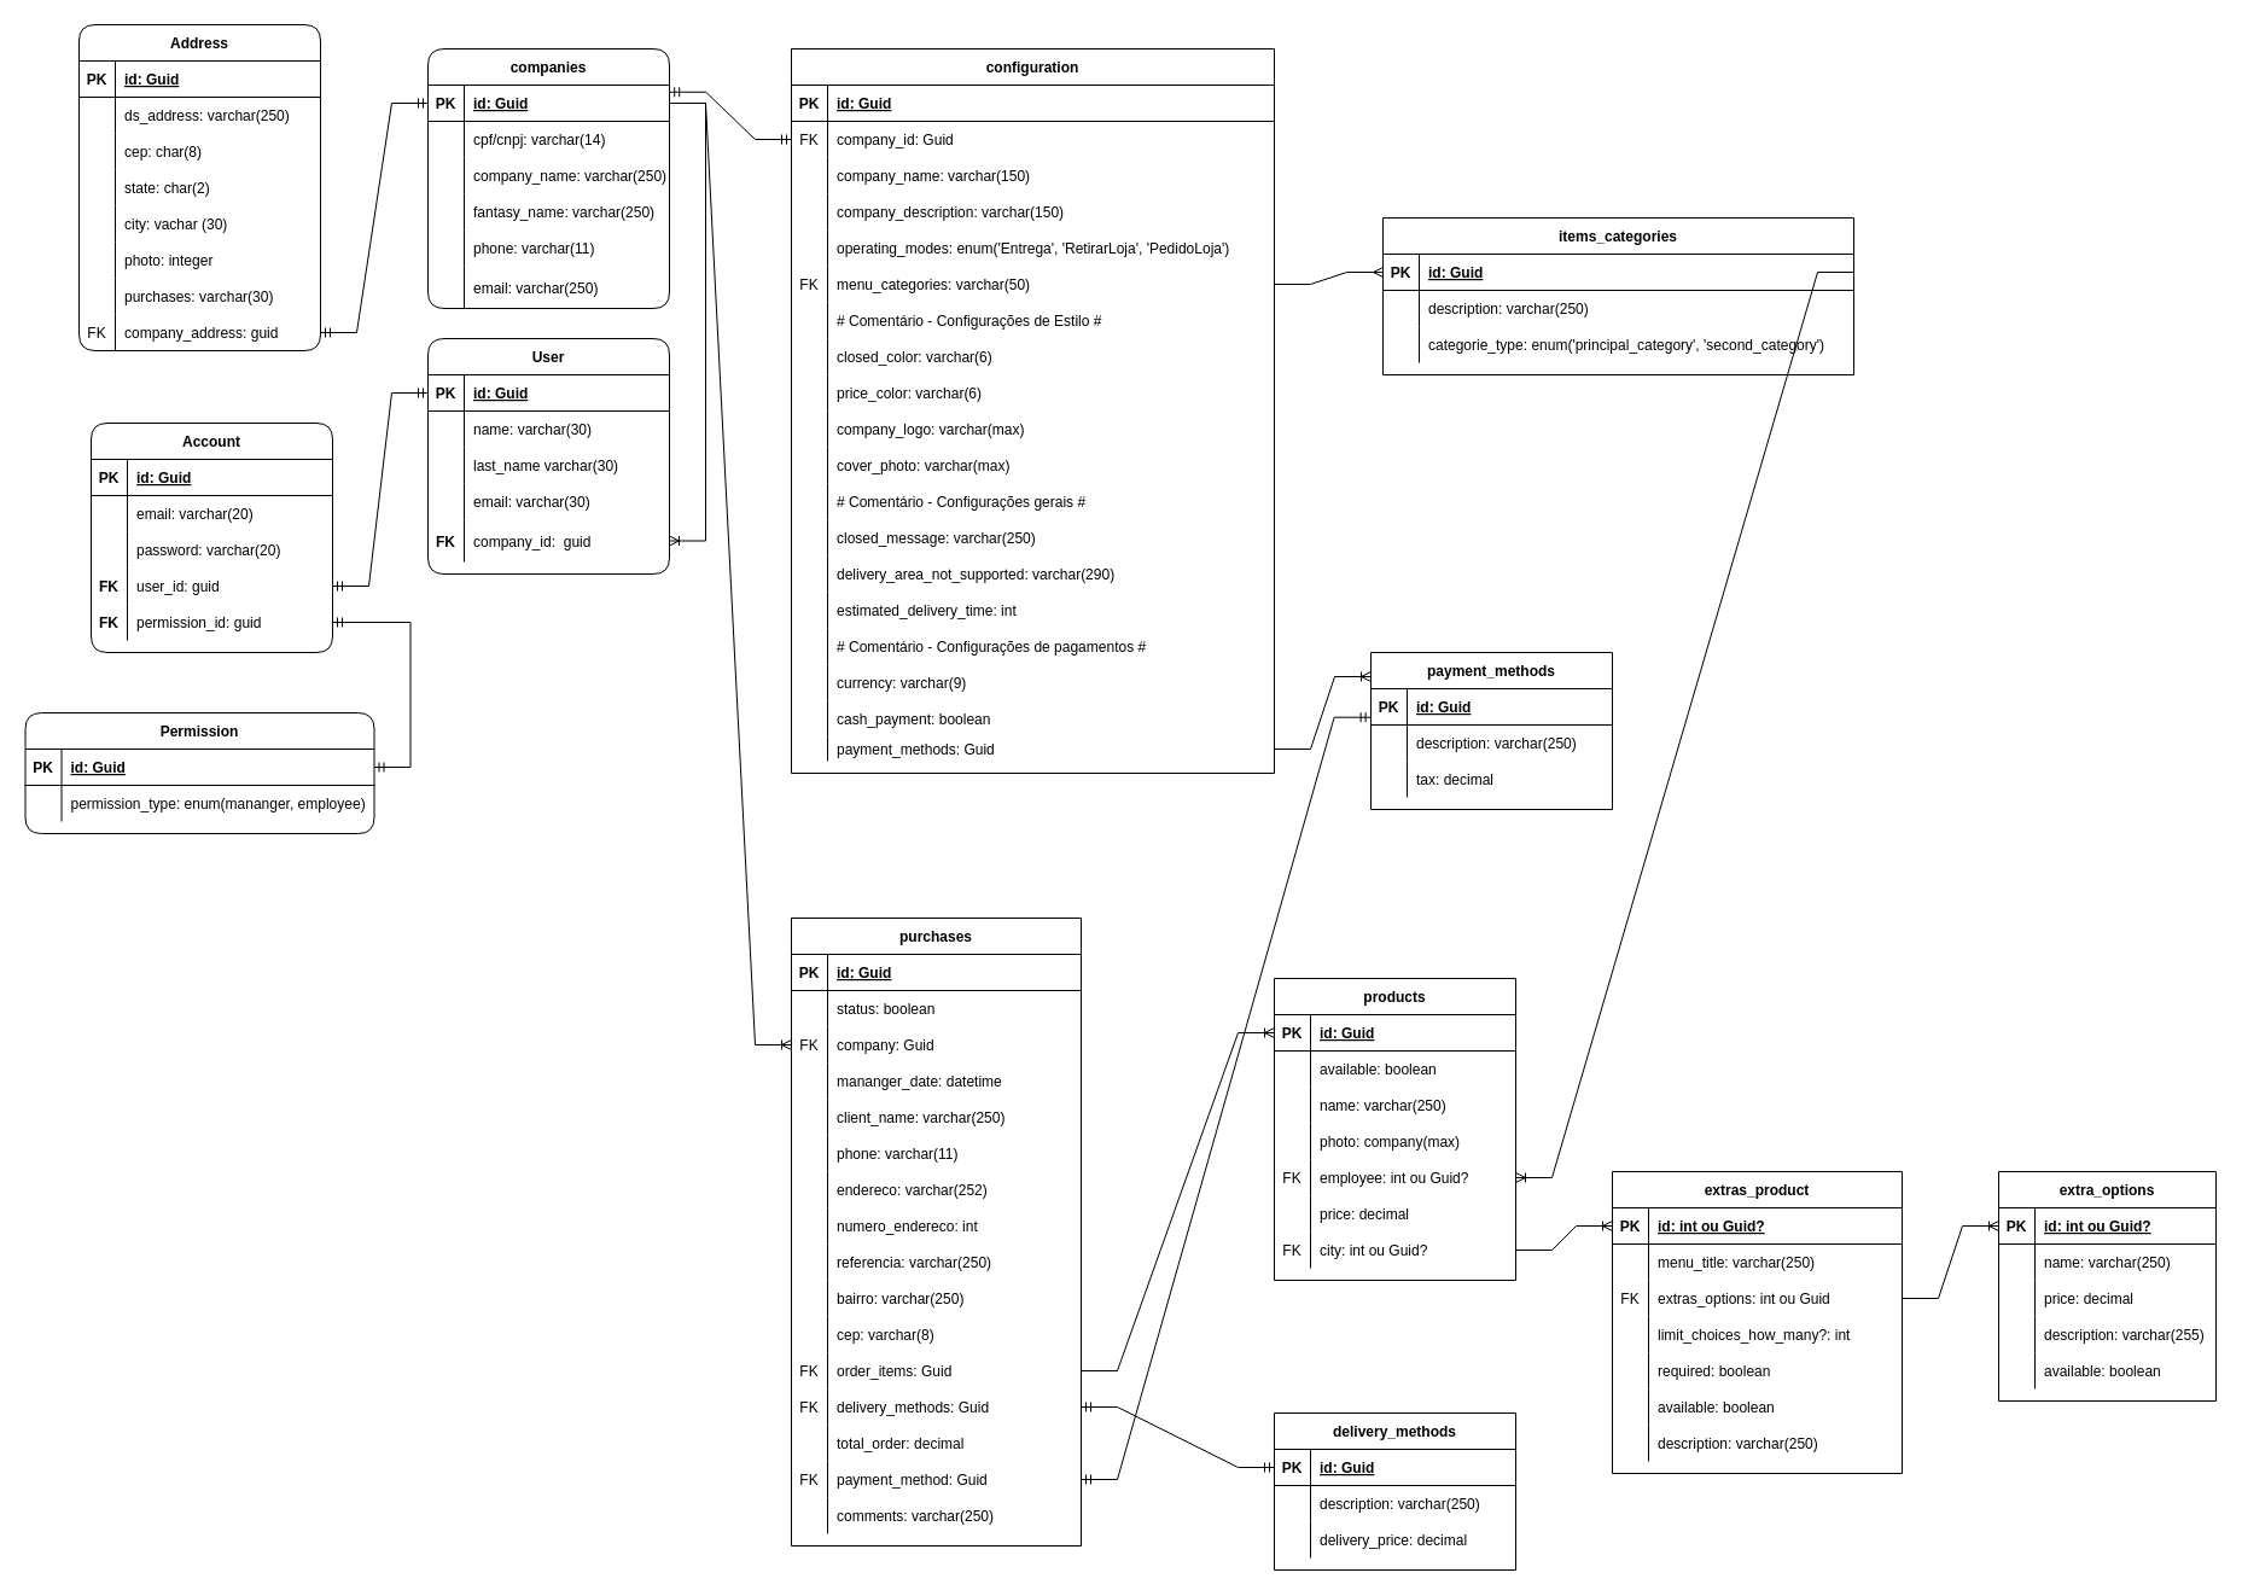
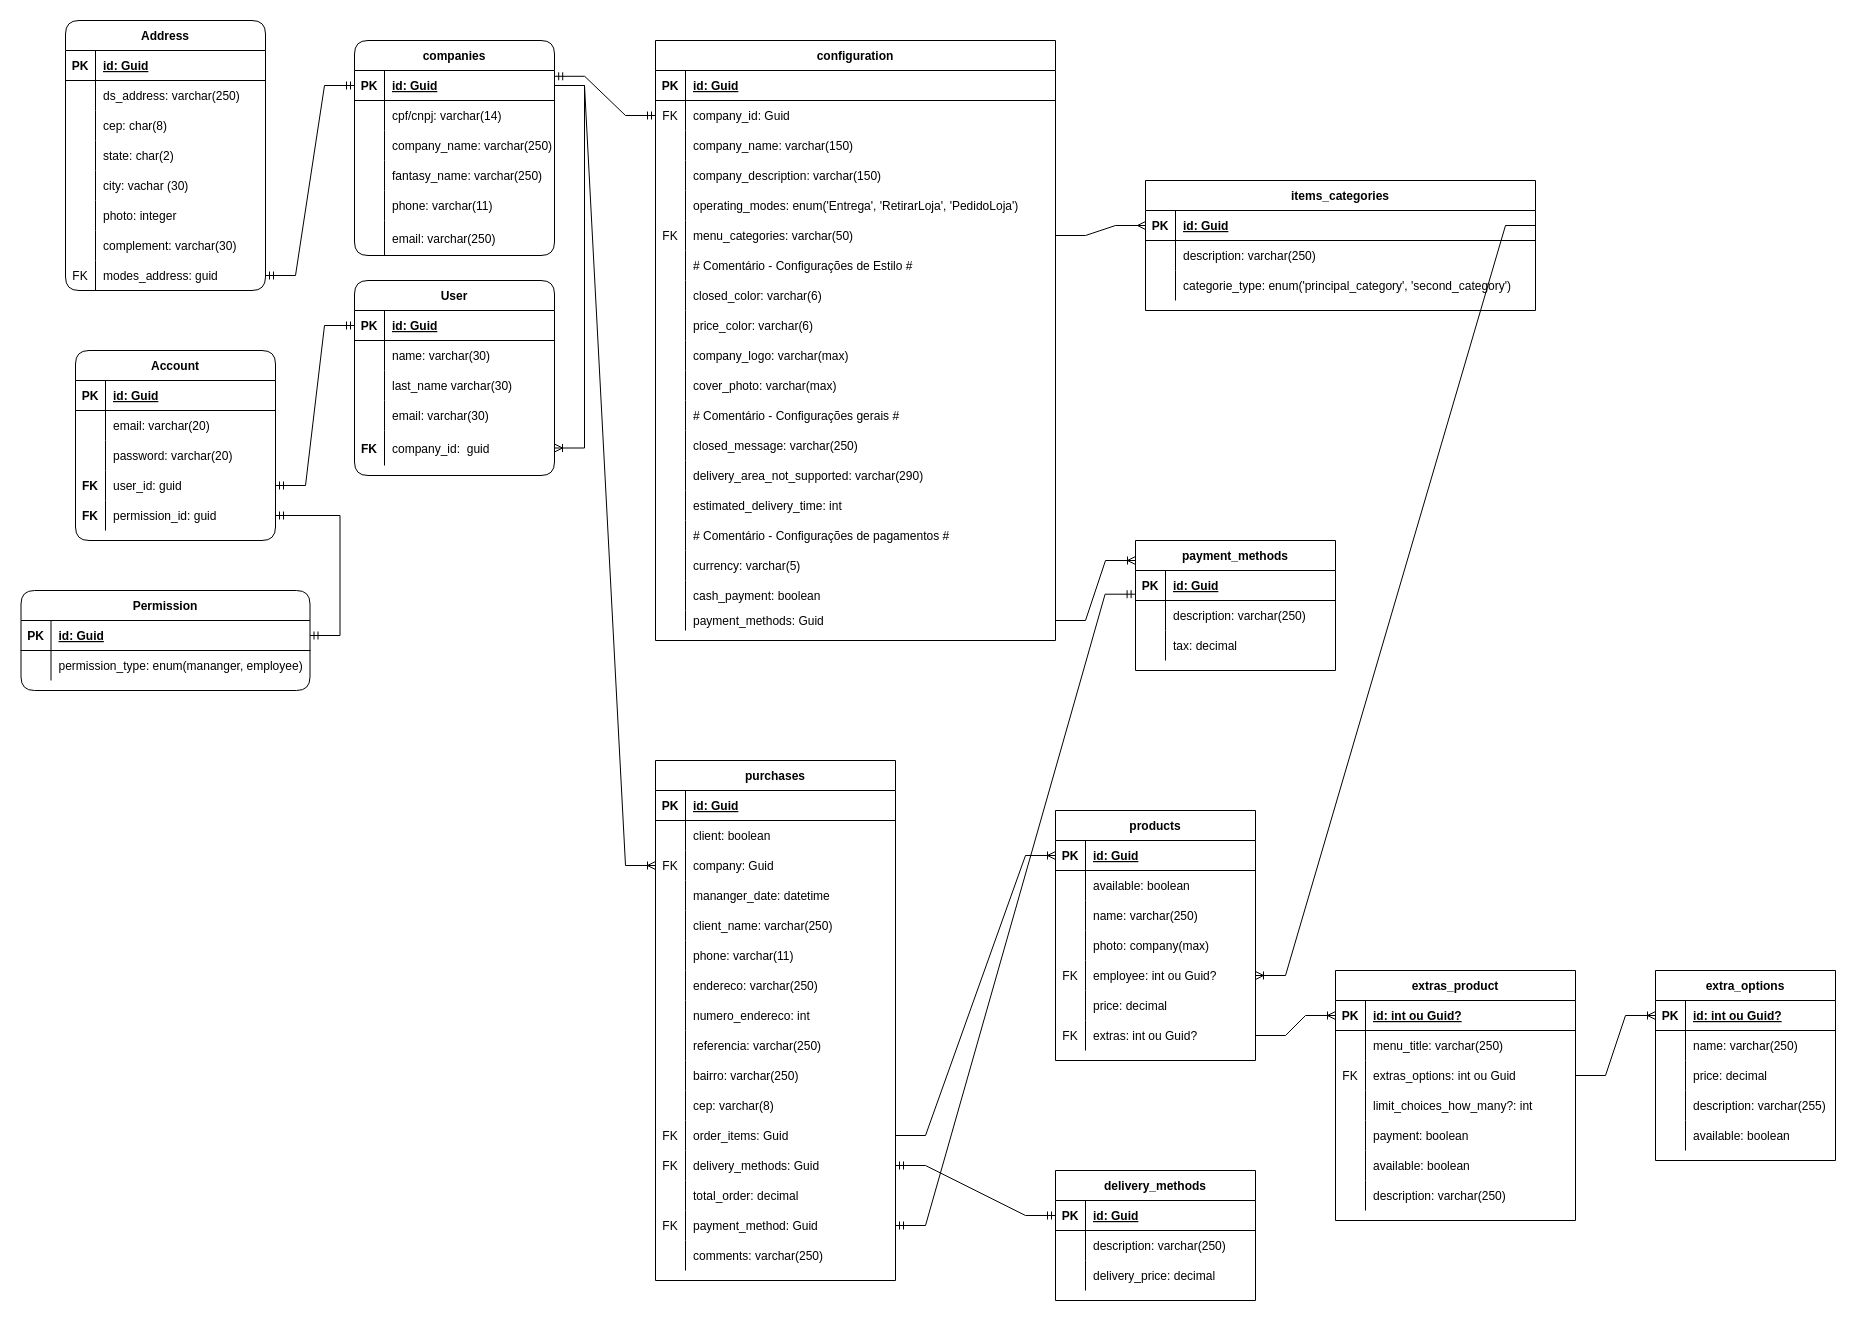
- <mxCell id="265" value="purchases: varchar(30)" style="shape=partialRectangle;connectable=0;fillColor=none;top=0;left=0;bottom=0;right=0;align=left;spacingLeft=6;overflow=hidden;" vertex="1" parent="263"><mxGeometry x="30" width="170" height="30" as="geometry"><mxRectangle width="170" height="30" as="alternateBounds" /></mxGeometry></mxCell>
+ <mxCell id="265" value="complement: varchar(30)" style="shape=partialRectangle;connectable=0;fillColor=none;top=0;left=0;bottom=0;right=0;align=left;spacingLeft=6;overflow=hidden;" vertex="1" parent="263"><mxGeometry x="30" width="170" height="30" as="geometry"><mxRectangle width="170" height="30" as="alternateBounds" /></mxGeometry></mxCell>
- <mxCell id="268" value="company_address: guid" style="shape=partialRectangle;connectable=0;fillColor=none;top=0;left=0;bottom=0;right=0;align=left;spacingLeft=6;overflow=hidden;" vertex="1" parent="266"><mxGeometry x="30" width="170" height="30" as="geometry"><mxRectangle width="170" height="30" as="alternateBounds" /></mxGeometry></mxCell>
+ <mxCell id="268" value="modes_address: guid" style="shape=partialRectangle;connectable=0;fillColor=none;top=0;left=0;bottom=0;right=0;align=left;spacingLeft=6;overflow=hidden;" vertex="1" parent="266"><mxGeometry x="30" width="170" height="30" as="geometry"><mxRectangle width="170" height="30" as="alternateBounds" /></mxGeometry></mxCell>
- <mxCell id="88" value="currency: varchar(9)" style="shape=partialRectangle;connectable=0;fillColor=none;top=0;left=0;bottom=0;right=0;align=left;spacingLeft=6;overflow=hidden;" parent="86" vertex="1"><mxGeometry x="30" width="370" height="30" as="geometry"><mxRectangle width="370" height="30" as="alternateBounds" /></mxGeometry></mxCell>
+ <mxCell id="88" value="currency: varchar(5)" style="shape=partialRectangle;connectable=0;fillColor=none;top=0;left=0;bottom=0;right=0;align=left;spacingLeft=6;overflow=hidden;" parent="86" vertex="1"><mxGeometry x="30" width="370" height="30" as="geometry"><mxRectangle width="370" height="30" as="alternateBounds" /></mxGeometry></mxCell>
- <mxCell id="163" value="status: boolean" style="shape=partialRectangle;connectable=0;fillColor=none;top=0;left=0;bottom=0;right=0;align=left;spacingLeft=6;overflow=hidden;" parent="161" vertex="1"><mxGeometry x="30" width="210" height="30" as="geometry"><mxRectangle width="210" height="30" as="alternateBounds" /></mxGeometry></mxCell>
+ <mxCell id="163" value="client: boolean" style="shape=partialRectangle;connectable=0;fillColor=none;top=0;left=0;bottom=0;right=0;align=left;spacingLeft=6;overflow=hidden;" parent="161" vertex="1"><mxGeometry x="30" width="210" height="30" as="geometry"><mxRectangle width="210" height="30" as="alternateBounds" /></mxGeometry></mxCell>
- <mxCell id="178" value="endereco: varchar(252)" style="shape=partialRectangle;connectable=0;fillColor=none;top=0;left=0;bottom=0;right=0;align=left;spacingLeft=6;overflow=hidden;" parent="176" vertex="1"><mxGeometry x="30" width="210" height="30" as="geometry"><mxRectangle width="210" height="30" as="alternateBounds" /></mxGeometry></mxCell>
+ <mxCell id="178" value="endereco: varchar(250)" style="shape=partialRectangle;connectable=0;fillColor=none;top=0;left=0;bottom=0;right=0;align=left;spacingLeft=6;overflow=hidden;" parent="176" vertex="1"><mxGeometry x="30" width="210" height="30" as="geometry"><mxRectangle width="210" height="30" as="alternateBounds" /></mxGeometry></mxCell>
- <mxCell id="116" value="city: int ou Guid?" style="shape=partialRectangle;connectable=0;fillColor=none;top=0;left=0;bottom=0;right=0;align=left;spacingLeft=6;overflow=hidden;" parent="114" vertex="1"><mxGeometry x="30" width="170" height="30" as="geometry"><mxRectangle width="170" height="30" as="alternateBounds" /></mxGeometry></mxCell>
+ <mxCell id="116" value="extras: int ou Guid?" style="shape=partialRectangle;connectable=0;fillColor=none;top=0;left=0;bottom=0;right=0;align=left;spacingLeft=6;overflow=hidden;" parent="114" vertex="1"><mxGeometry x="30" width="170" height="30" as="geometry"><mxRectangle width="170" height="30" as="alternateBounds" /></mxGeometry></mxCell>
- <mxCell id="132" value="required: boolean" style="shape=partialRectangle;connectable=0;fillColor=none;top=0;left=0;bottom=0;right=0;align=left;spacingLeft=6;overflow=hidden;" parent="130" vertex="1"><mxGeometry x="30" width="210" height="30" as="geometry"><mxRectangle width="210" height="30" as="alternateBounds" /></mxGeometry></mxCell>
+ <mxCell id="132" value="payment: boolean" style="shape=partialRectangle;connectable=0;fillColor=none;top=0;left=0;bottom=0;right=0;align=left;spacingLeft=6;overflow=hidden;" parent="130" vertex="1"><mxGeometry x="30" width="210" height="30" as="geometry"><mxRectangle width="210" height="30" as="alternateBounds" /></mxGeometry></mxCell>
